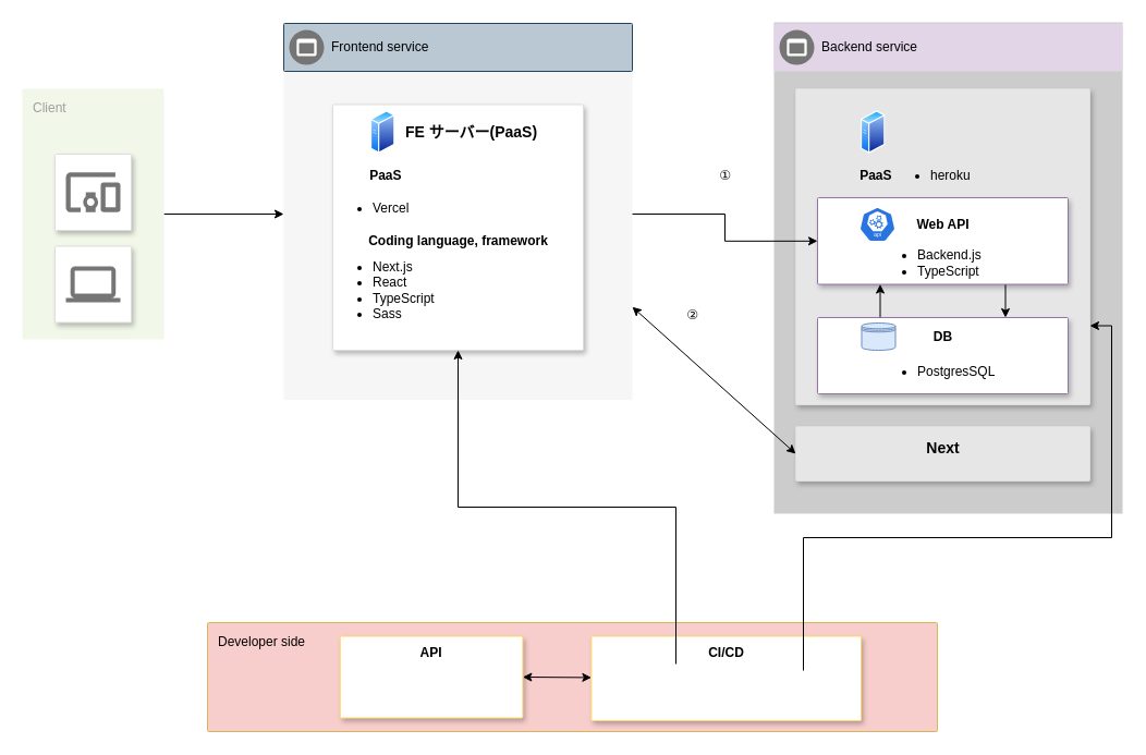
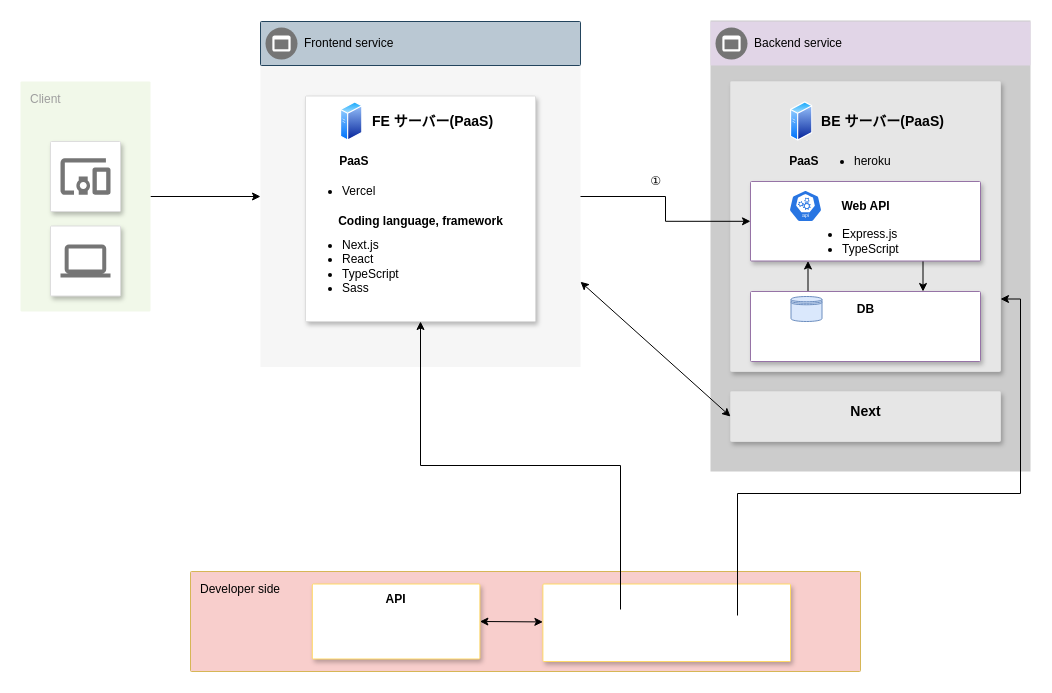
+ <mxCell id="34" value="&lt;b&gt;&lt;font style=&quot;font-size: 14px&quot;&gt;BE サーバー(PaaS)&lt;/font&gt;&lt;/b&gt;" style="text;html=1;resizable=0;autosize=1;align=center;verticalAlign=middle;points=[];fillColor=none;strokeColor=none;rounded=0;shadow=0;" vertex="1" parent="1"><mxGeometry x="812.4" y="111" width="140" height="20" as="geometry" /></mxCell>
- <mxCell id="50" value="①" style="text;html=1;resizable=0;autosize=1;align=center;verticalAlign=middle;points=[];fillColor=none;strokeColor=none;rounded=0;shadow=0;" vertex="1" parent="1"><mxGeometry x="650" y="151" width="30" height="20" as="geometry" /></mxCell>
+ <mxCell id="50" value="①" style="text;html=1;resizable=0;autosize=1;align=center;verticalAlign=middle;points=[];fillColor=none;strokeColor=none;rounded=0;shadow=0;" vertex="1" parent="1"><mxGeometry x="640" y="171" width="30" height="20" as="geometry" /></mxCell>
- <mxCell id="43" value="&lt;ul&gt;&lt;li&gt;Backend.js&lt;/li&gt;&lt;li&gt;TypeScript&lt;/li&gt;&lt;/ul&gt;" style="text;html=1;resizable=0;autosize=1;align=left;verticalAlign=middle;points=[];fillColor=none;strokeColor=none;rounded=0;shadow=0;" vertex="1" parent="1"><mxGeometry x="800" y="210.5" width="110" height="60" as="geometry" /></mxCell>
+ <mxCell id="43" value="&lt;ul&gt;&lt;li&gt;Express.js&lt;/li&gt;&lt;li&gt;TypeScript&lt;/li&gt;&lt;/ul&gt;" style="text;html=1;resizable=0;autosize=1;align=left;verticalAlign=middle;points=[];fillColor=none;strokeColor=none;rounded=0;shadow=0;" vertex="1" parent="1"><mxGeometry x="800" y="210.5" width="110" height="60" as="geometry" /></mxCell>
- <mxCell id="54" value="②" style="text;html=1;resizable=0;autosize=1;align=center;verticalAlign=middle;points=[];fillColor=none;strokeColor=none;rounded=0;shadow=0;" vertex="1" parent="1"><mxGeometry x="620" y="278.5" width="30" height="20" as="geometry" /></mxCell>
- <mxCell id="48" value="&lt;ul&gt;&lt;li&gt;PostgresSQL&lt;/li&gt;&lt;/ul&gt;" style="text;html=1;resizable=0;autosize=1;align=left;verticalAlign=middle;points=[];fillColor=none;strokeColor=none;rounded=0;shadow=0;" vertex="1" parent="1"><mxGeometry x="800" y="321" width="130" height="40" as="geometry" /></mxCell>
- <mxCell id="57" value="CI/CD" style="text;html=1;resizable=0;autosize=1;align=center;verticalAlign=middle;points=[];fillColor=none;rounded=0;shadow=0;perimeterSpacing=1;fontStyle=1" vertex="1" parent="1"><mxGeometry x="641.2" y="589" width="50" height="20" as="geometry" /></mxCell>
